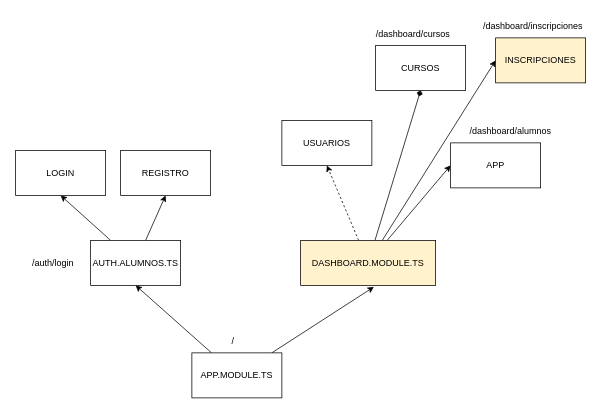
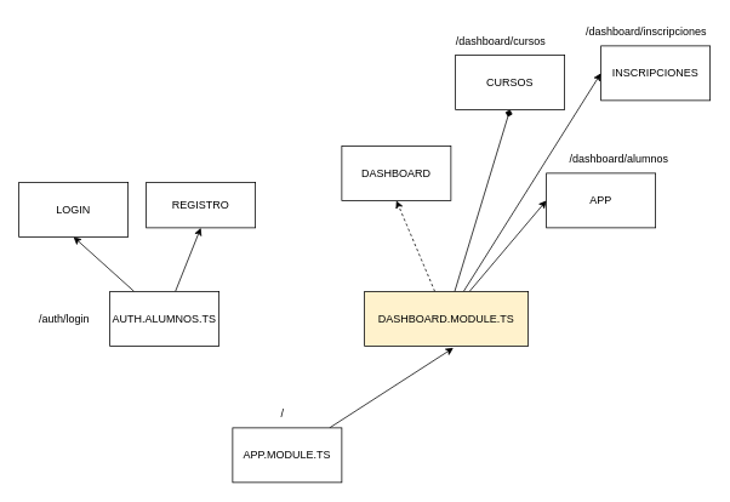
- <mxCell id="16" value="INSCRIPCIONES" style="rounded=0;whiteSpace=wrap;html=1;fillColor=#fff2cc;" vertex="1" parent="1"><mxGeometry x="660" y="50" width="120" height="60" as="geometry" /></mxCell>
+ <mxCell id="16" value="INSCRIPCIONES" style="rounded=0;whiteSpace=wrap;html=1;" vertex="1" parent="1"><mxGeometry x="660" y="50" width="120" height="60" as="geometry" /></mxCell>
- <mxCell id="18" value="USUARIOS" style="rounded=0;whiteSpace=wrap;html=1;" vertex="1" parent="1"><mxGeometry x="375" y="160" width="120" height="60" as="geometry" /></mxCell>
+ <mxCell id="18" value="DASHBOARD" style="rounded=0;whiteSpace=wrap;html=1;" vertex="1" parent="1"><mxGeometry x="375" y="160" width="120" height="60" as="geometry" /></mxCell>
- <mxCell id="14" value="REGISTRO" style="rounded=0;whiteSpace=wrap;html=1;" vertex="1" parent="1"><mxGeometry x="160" y="200" width="120" height="60" as="geometry" /></mxCell>
+ <mxCell id="14" value="REGISTRO" style="rounded=0;whiteSpace=wrap;html=1;" vertex="1" parent="1"><mxGeometry x="160" y="200" width="120" height="50" as="geometry" /></mxCell>
- <mxCell id="2" style="edgeStyle=none;html=1;entryX=0.5;entryY=1;entryDx=0;entryDy=0;" edge="1" parent="1" source="4" target="7"><mxGeometry relative="1" as="geometry" /></mxCell>
